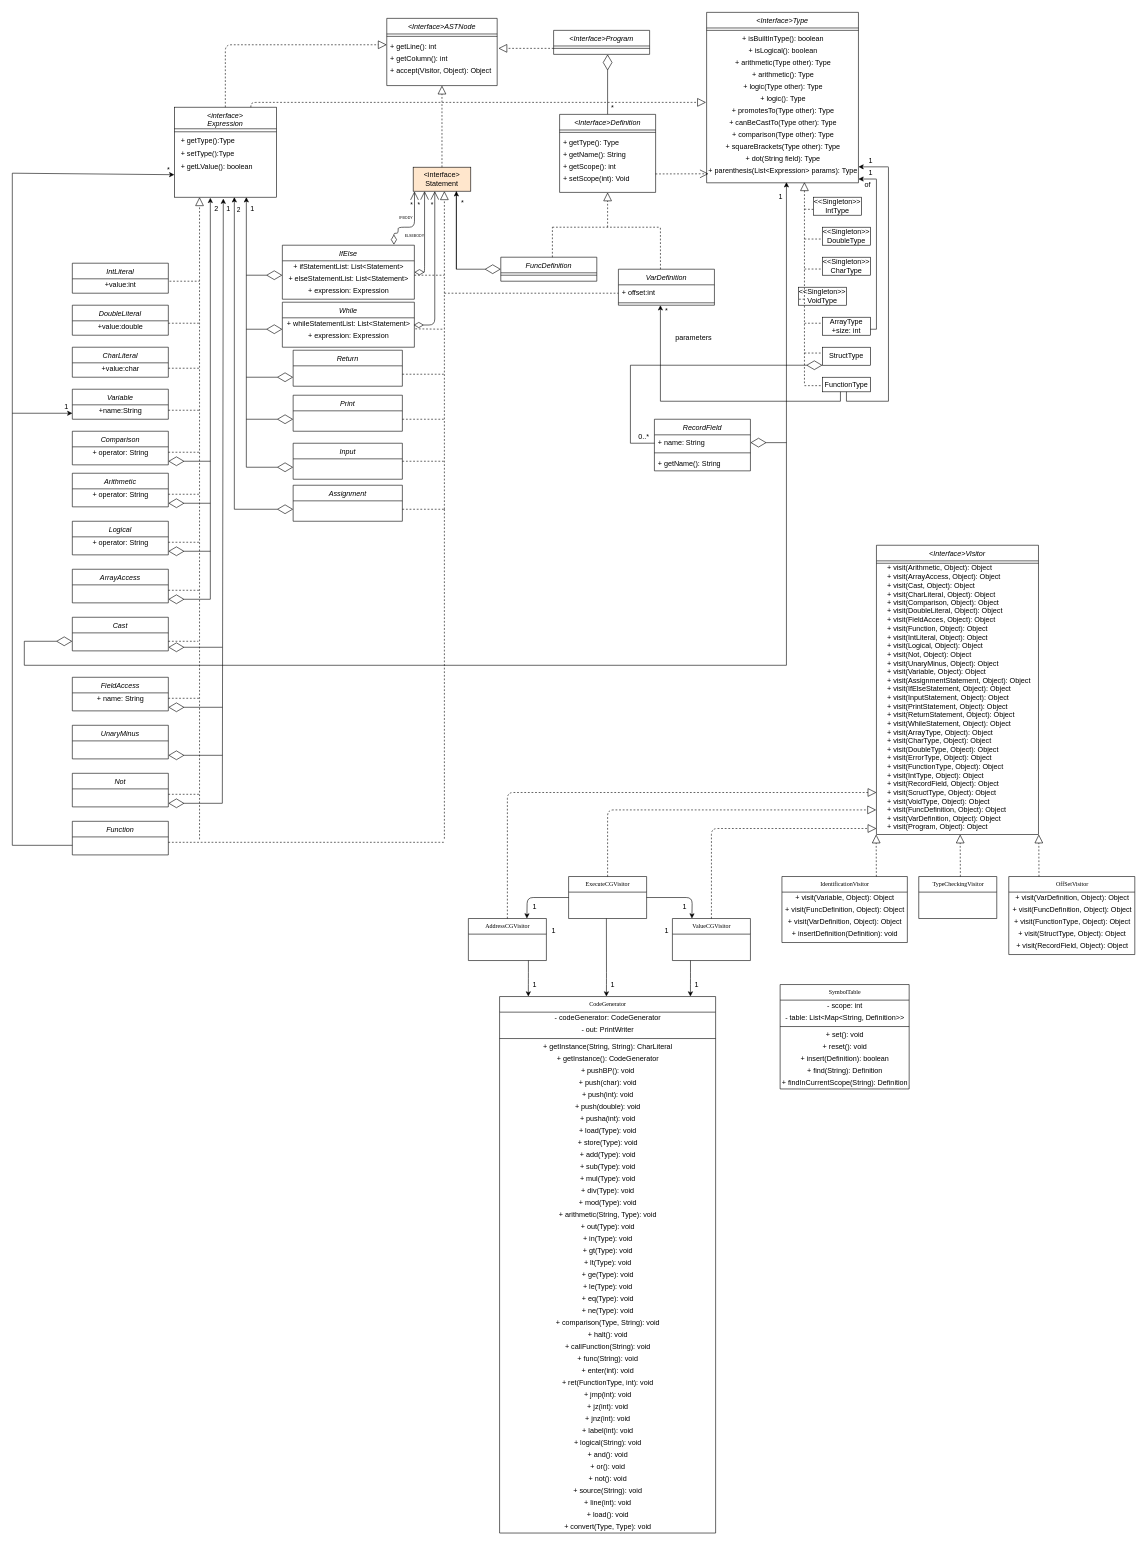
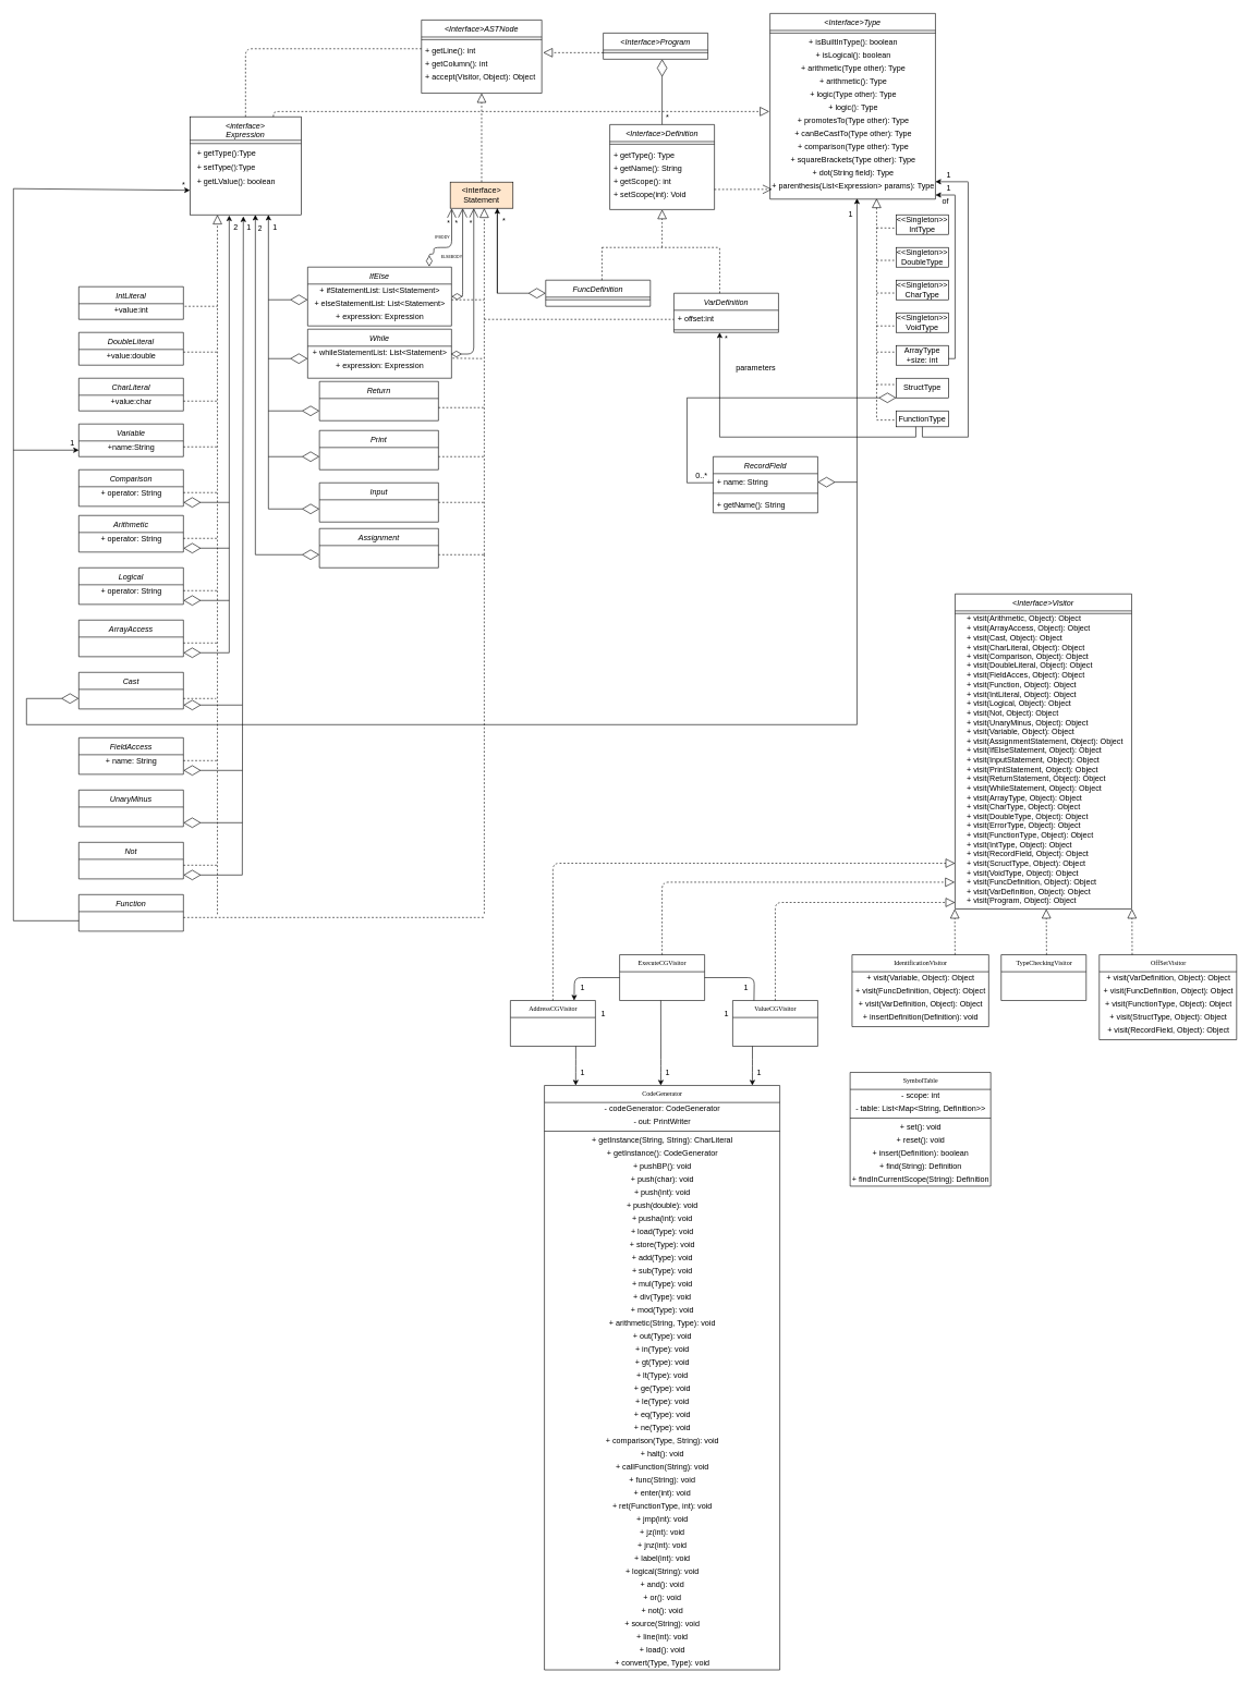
- <mxCell id="141" value="" style="endArrow=block;dashed=1;endFill=0;endSize=12;html=1;exitX=0.5;exitY=0;exitDx=0;exitDy=0;entryX=0;entryY=0.5;entryDx=0;entryDy=0;" parent="1" source="94" target="6" edge="1"><mxGeometry width="160" relative="1" as="geometry"><mxPoint x="746" y="288" as="sourcePoint" /><mxPoint x="630" y="80" as="targetPoint" /><Array as="points"><mxPoint x="375" y="74" /></Array></mxGeometry></mxCell>
+ <mxCell id="141" value="" style="endArrow=none;dashed=1;endFill=0;endSize=12;html=1;exitX=0.5;exitY=0;exitDx=0;exitDy=0;entryX=0;entryY=0.5;entryDx=0;entryDy=0;" parent="1" source="94" target="6" edge="1"><mxGeometry width="160" relative="1" as="geometry"><mxPoint x="746" y="288" as="sourcePoint" /><mxPoint x="630" y="80" as="targetPoint" /><Array as="points"><mxPoint x="375" y="74" /></Array></mxGeometry></mxCell>
- <mxCell id="43" value="&amp;lt;&amp;lt;Singleton&amp;gt;&amp;gt;&lt;br&gt;IntType" style="rounded=0;whiteSpace=wrap;html=1;" parent="1" vertex="1"><mxGeometry x="1355" y="328" width="80" height="30" as="geometry" /></mxCell>
+ <mxCell id="43" value="&amp;lt;&amp;lt;Singleton&amp;gt;&amp;gt;&lt;br&gt;IntType" style="rounded=0;whiteSpace=wrap;html=1;" parent="1" vertex="1"><mxGeometry x="1370" y="328" width="80" height="30" as="geometry" /></mxCell>
- <mxCell id="45" value="&amp;lt;&amp;lt;Singleton&amp;gt;&amp;gt;&lt;br&gt;VoidType" style="rounded=0;whiteSpace=wrap;html=1;" parent="1" vertex="1"><mxGeometry x="1330" y="478" width="80" height="30" as="geometry" /></mxCell>
+ <mxCell id="45" value="&amp;lt;&amp;lt;Singleton&amp;gt;&amp;gt;&lt;br&gt;VoidType" style="rounded=0;whiteSpace=wrap;html=1;" parent="1" vertex="1"><mxGeometry x="1370" y="478" width="80" height="30" as="geometry" /></mxCell>
- <mxCell id="224" value="" style="endArrow=classic;html=1;exitX=1;exitY=0.5;exitDx=0;exitDy=0;entryX=0.25;entryY=0;entryDx=0;entryDy=0;" parent="1" source="217" target="220" edge="1"><mxGeometry width="50" height="50" relative="1" as="geometry"><mxPoint x="1152.5" y="1530" as="sourcePoint" /><mxPoint x="1120" y="1520" as="targetPoint" /><Array as="points"><mxPoint x="1153" y="1495" /></Array></mxGeometry></mxCell>
+ <mxCell id="224" value="" style="endArrow=none;html=1;exitX=1;exitY=0.5;exitDx=0;exitDy=0;entryX=0.25;entryY=0;entryDx=0;entryDy=0;" parent="1" source="217" target="220" edge="1"><mxGeometry width="50" height="50" relative="1" as="geometry"><mxPoint x="1152.5" y="1530" as="sourcePoint" /><mxPoint x="1120" y="1520" as="targetPoint" /><Array as="points"><mxPoint x="1153" y="1495" /></Array></mxGeometry></mxCell>
